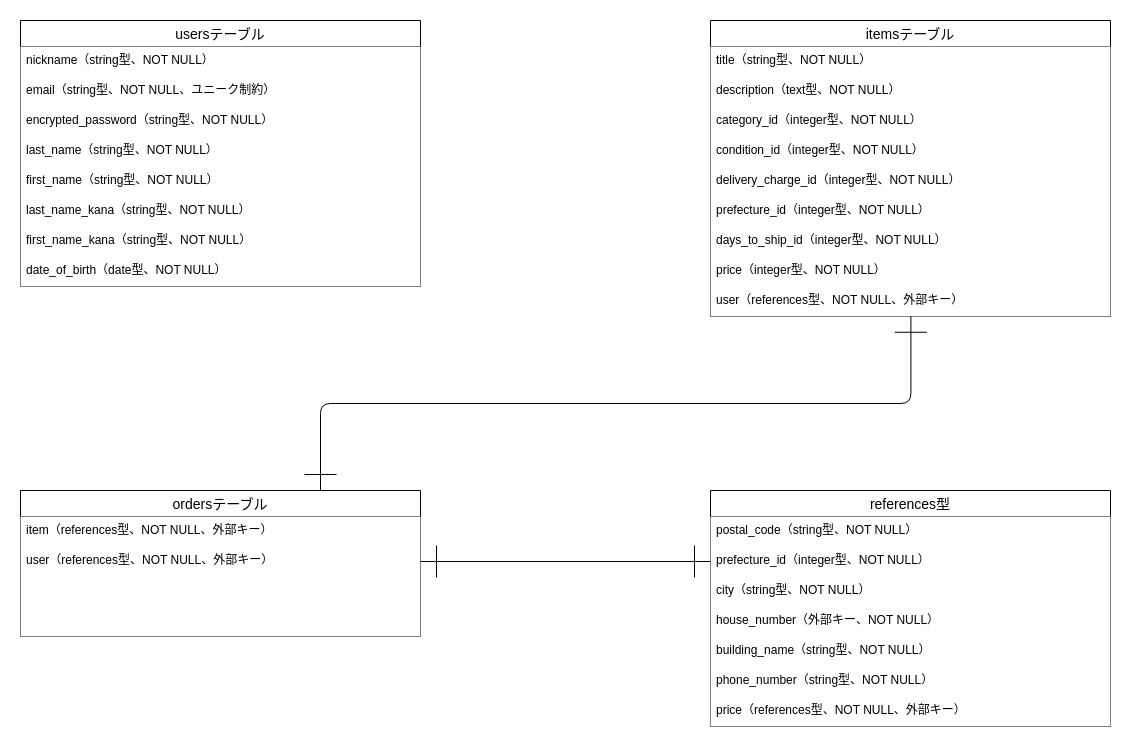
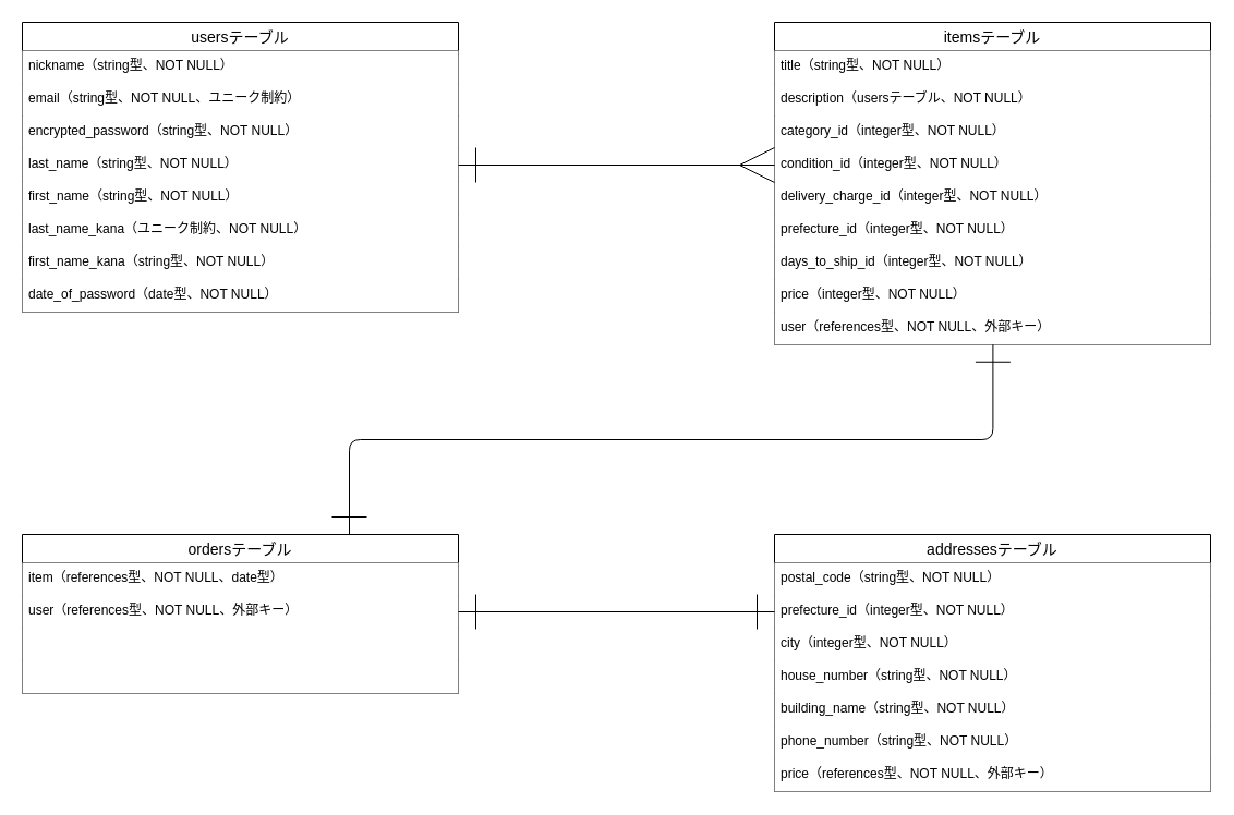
- <mxCell id="13" value="description（text型、NOT NULL）" style="text;strokeColor=none;fillColor=default;spacingLeft=4;spacingRight=4;overflow=hidden;rotatable=0;points=[[0,0.5],[1,0.5]];portConstraint=eastwest;fontSize=12;" parent="11" vertex="1"><mxGeometry y="56" width="400" height="30" as="geometry" /></mxCell>
+ <mxCell id="13" value="description（usersテーブル、NOT NULL）" style="text;strokeColor=none;fillColor=default;spacingLeft=4;spacingRight=4;overflow=hidden;rotatable=0;points=[[0,0.5],[1,0.5]];portConstraint=eastwest;fontSize=12;" parent="11" vertex="1"><mxGeometry y="56" width="400" height="30" as="geometry" /></mxCell>
+ <mxCell id="21" style="edgeStyle=none;html=1;exitX=1;exitY=0.5;exitDx=0;exitDy=0;entryX=0;entryY=0.5;entryDx=0;entryDy=0;startArrow=ERone;startFill=0;endArrow=ERmany;endFill=0;startSize=30;sourcePerimeterSpacing=0;endSize=30;" parent="1" source="6" target="15" edge="1"><mxGeometry relative="1" as="geometry" /></mxCell>
- <mxCell id="8" value="last_name_kana（string型、NOT NULL）" style="text;strokeColor=none;fillColor=default;spacingLeft=4;spacingRight=4;overflow=hidden;rotatable=0;points=[[0,0.5],[1,0.5]];portConstraint=eastwest;fontSize=12;" parent="2" vertex="1"><mxGeometry y="176" width="400" height="30" as="geometry" /></mxCell>
+ <mxCell id="8" value="last_name_kana（ユニーク制約、NOT NULL）" style="text;strokeColor=none;fillColor=default;spacingLeft=4;spacingRight=4;overflow=hidden;rotatable=0;points=[[0,0.5],[1,0.5]];portConstraint=eastwest;fontSize=12;" parent="2" vertex="1"><mxGeometry y="176" width="400" height="30" as="geometry" /></mxCell>
- <mxCell id="10" value="date_of_birth（date型、NOT NULL）" style="text;strokeColor=none;fillColor=default;spacingLeft=4;spacingRight=4;overflow=hidden;rotatable=0;points=[[0,0.5],[1,0.5]];portConstraint=eastwest;fontSize=12;" parent="2" vertex="1"><mxGeometry y="236" width="400" height="30" as="geometry" /></mxCell>
+ <mxCell id="10" value="date_of_password（date型、NOT NULL）" style="text;strokeColor=none;fillColor=default;spacingLeft=4;spacingRight=4;overflow=hidden;rotatable=0;points=[[0,0.5],[1,0.5]];portConstraint=eastwest;fontSize=12;" parent="2" vertex="1"><mxGeometry y="236" width="400" height="30" as="geometry" /></mxCell>
- <mxCell id="28" value="references型" style="swimlane;fontStyle=0;childLayout=stackLayout;horizontal=1;startSize=26;horizontalStack=0;resizeParent=1;resizeParentMax=0;resizeLast=0;collapsible=1;marginBottom=0;align=center;fontSize=14;strokeColor=default;" parent="1" vertex="1"><mxGeometry x="710" y="490" width="400" height="236" as="geometry" /></mxCell>
+ <mxCell id="28" value="addressesテーブル" style="swimlane;fontStyle=0;childLayout=stackLayout;horizontal=1;startSize=26;horizontalStack=0;resizeParent=1;resizeParentMax=0;resizeLast=0;collapsible=1;marginBottom=0;align=center;fontSize=14;strokeColor=default;" parent="1" vertex="1"><mxGeometry x="710" y="490" width="400" height="236" as="geometry" /></mxCell>
- <mxCell id="24" value="item（references型、NOT NULL、外部キー）" style="text;strokeColor=none;fillColor=default;spacingLeft=4;spacingRight=4;overflow=hidden;rotatable=0;points=[[0,0.5],[1,0.5]];portConstraint=eastwest;fontSize=12;" parent="23" vertex="1"><mxGeometry y="26" width="400" height="30" as="geometry" /></mxCell>
+ <mxCell id="24" value="item（references型、NOT NULL、date型）" style="text;strokeColor=none;fillColor=default;spacingLeft=4;spacingRight=4;overflow=hidden;rotatable=0;points=[[0,0.5],[1,0.5]];portConstraint=eastwest;fontSize=12;" parent="23" vertex="1"><mxGeometry y="26" width="400" height="30" as="geometry" /></mxCell>
- <mxCell id="31" value="city（string型、NOT NULL）" style="text;strokeColor=none;fillColor=default;spacingLeft=4;spacingRight=4;overflow=hidden;rotatable=0;points=[[0,0.5],[1,0.5]];portConstraint=eastwest;fontSize=12;" parent="28" vertex="1"><mxGeometry y="86" width="400" height="30" as="geometry" /></mxCell>
+ <mxCell id="31" value="city（integer型、NOT NULL）" style="text;strokeColor=none;fillColor=default;spacingLeft=4;spacingRight=4;overflow=hidden;rotatable=0;points=[[0,0.5],[1,0.5]];portConstraint=eastwest;fontSize=12;" parent="28" vertex="1"><mxGeometry y="86" width="400" height="30" as="geometry" /></mxCell>
- <mxCell id="32" value="house_number（外部キー、NOT NULL）" style="text;strokeColor=none;fillColor=default;spacingLeft=4;spacingRight=4;overflow=hidden;rotatable=0;points=[[0,0.5],[1,0.5]];portConstraint=eastwest;fontSize=12;" parent="28" vertex="1"><mxGeometry y="116" width="400" height="30" as="geometry" /></mxCell>
+ <mxCell id="32" value="house_number（string型、NOT NULL）" style="text;strokeColor=none;fillColor=default;spacingLeft=4;spacingRight=4;overflow=hidden;rotatable=0;points=[[0,0.5],[1,0.5]];portConstraint=eastwest;fontSize=12;" parent="28" vertex="1"><mxGeometry y="116" width="400" height="30" as="geometry" /></mxCell>
